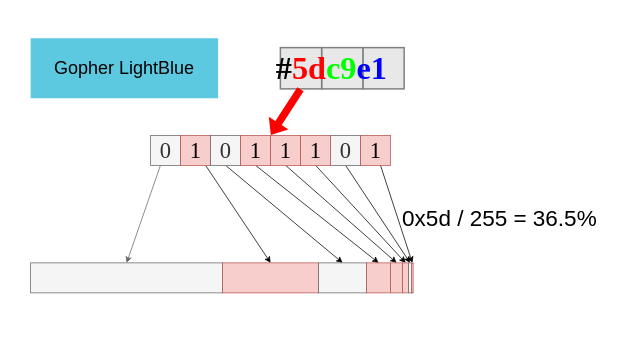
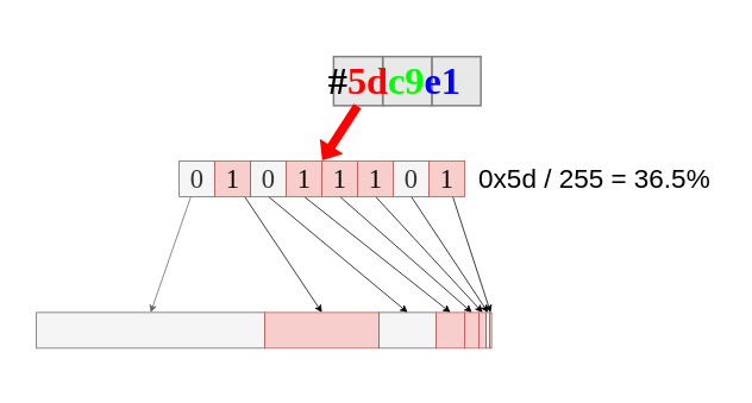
- <mxCell id="7" value="&lt;div&gt;Gopher LightBlue&lt;/div&gt;" style="rounded=0;whiteSpace=wrap;html=1;fontFamily=Helvetica;fontSize=24;strokeColor=none;fillColor=#5dc9e1;" vertex="1" parent="1"><mxGeometry x="40" y="50.5" width="250" height="80" as="geometry" /></mxCell>
- <mxCell id="33" value="&lt;div&gt;&lt;font style=&quot;font-size: 30px&quot; face=&quot;Helvetica&quot; color=&quot;#000000&quot;&gt;0x5d / 255 = 36.5%&lt;/font&gt;&lt;/div&gt;" style="text;html=1;align=center;verticalAlign=middle;resizable=0;points=[];autosize=1;fontSize=30;fontFamily=Roboto Mono;fontColor=#0000ff;" vertex="1" parent="1"><mxGeometry x="530" y="270" width="270" height="40" as="geometry" /></mxCell>
+ <mxCell id="33" value="&lt;div&gt;&lt;font style=&quot;font-size: 30px&quot; face=&quot;Helvetica&quot; color=&quot;#000000&quot;&gt;0x5d / 255 = 36.5%&lt;/font&gt;&lt;/div&gt;" style="text;html=1;align=center;verticalAlign=middle;resizable=0;points=[];autosize=1;fontSize=30;fontFamily=Roboto Mono;fontColor=#0000ff;" vertex="1" parent="1"><mxGeometry x="530" y="180" width="270" height="40" as="geometry" /></mxCell>
